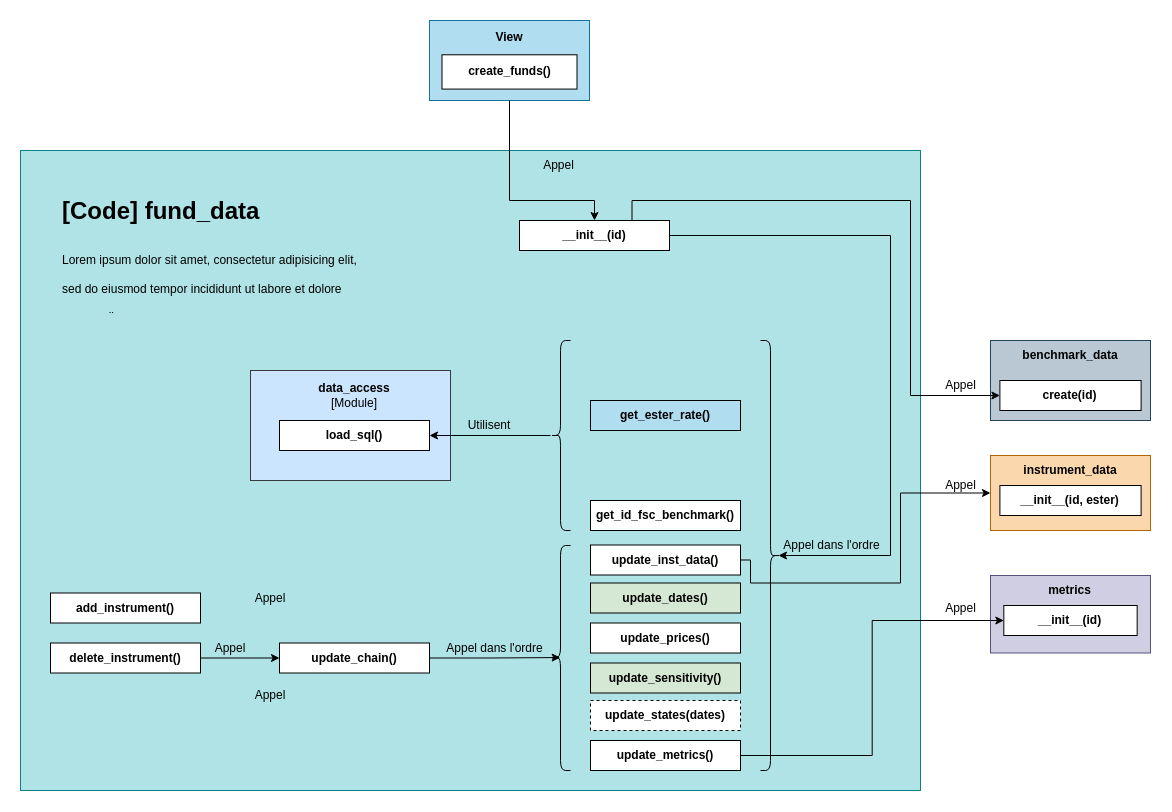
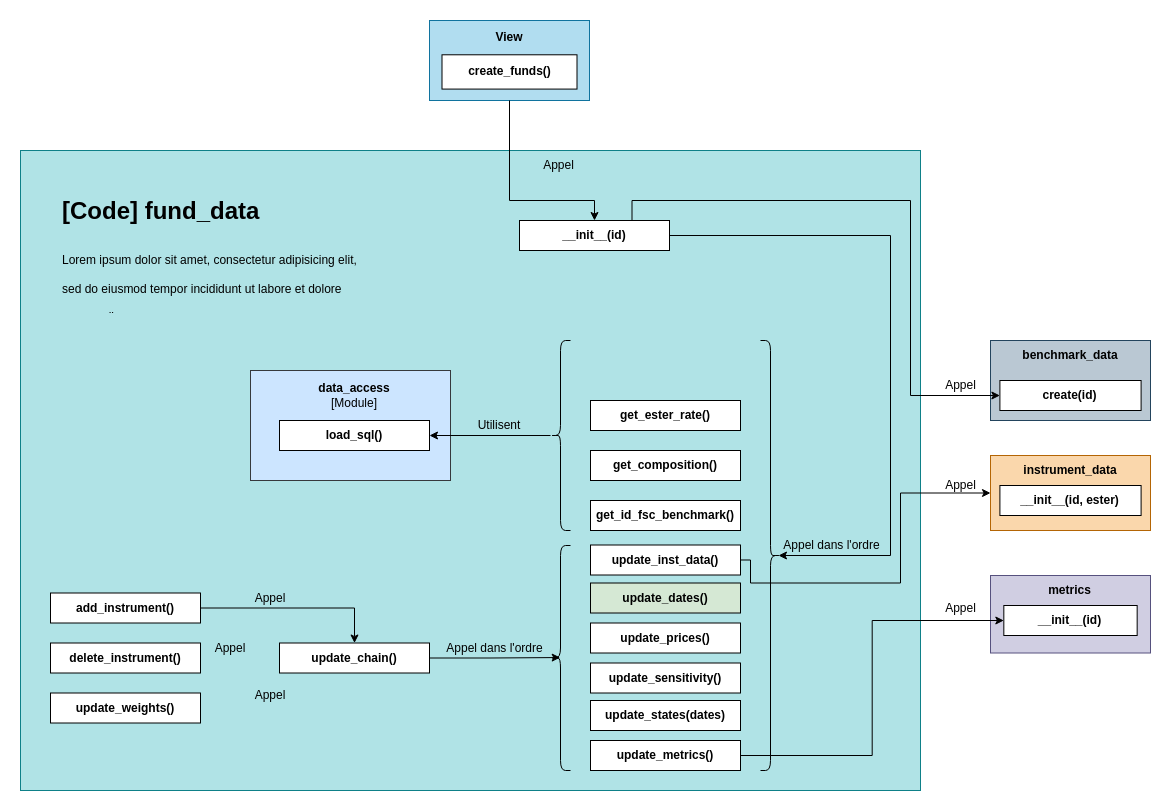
- <mxCell id="4" value="&lt;b&gt;get_ester_rate()&lt;/b&gt;" style="rounded=0;whiteSpace=wrap;html=1;fillColor=#b1ddf0;" vertex="1" parent="1"><mxGeometry x="590" y="400" width="150" height="30" as="geometry" /></mxCell>
+ <mxCell id="4" value="&lt;b&gt;get_ester_rate()&lt;/b&gt;" style="rounded=0;whiteSpace=wrap;html=1;" vertex="1" parent="1"><mxGeometry x="590" y="400" width="150" height="30" as="geometry" /></mxCell>
- <mxCell id="25" value="Utilisent" style="text;html=1;align=center;verticalAlign=middle;whiteSpace=wrap;rounded=0;" vertex="1" parent="1"><mxGeometry x="459" y="410" width="60" height="30" as="geometry" /></mxCell>
+ <mxCell id="25" value="Utilisent" style="text;html=1;align=center;verticalAlign=middle;whiteSpace=wrap;rounded=0;" vertex="1" parent="1"><mxGeometry x="469" y="410" width="60" height="30" as="geometry" /></mxCell>
+ <mxCell id="5" value="&lt;b&gt;get_composition()&lt;/b&gt;" style="rounded=0;whiteSpace=wrap;html=1;" vertex="1" parent="1"><mxGeometry x="590" y="450" width="150" height="30" as="geometry" /></mxCell>
+ <mxCell id="26" style="edgeStyle=orthogonalEdgeStyle;rounded=0;orthogonalLoop=1;jettySize=auto;html=1;entryX=0.5;entryY=0;entryDx=0;entryDy=0;" edge="1" parent="1" source="27" target="12"><mxGeometry relative="1" as="geometry" /></mxCell>
- <mxCell id="28" style="edgeStyle=orthogonalEdgeStyle;rounded=0;orthogonalLoop=1;jettySize=auto;html=1;entryX=0;entryY=0.5;entryDx=0;entryDy=0;" edge="1" parent="1" source="29" target="12"><mxGeometry relative="1" as="geometry" /></mxCell>
- <mxCell id="11" value="&lt;b&gt;update_sensitivity()&lt;/b&gt;" style="rounded=0;whiteSpace=wrap;html=1;fillColor=#d5e8d4;" vertex="1" parent="1"><mxGeometry x="590" y="662.5" width="150" height="30" as="geometry" /></mxCell>
+ <mxCell id="11" value="&lt;b&gt;update_sensitivity()&lt;/b&gt;" style="rounded=0;whiteSpace=wrap;html=1;" vertex="1" parent="1"><mxGeometry x="590" y="662.5" width="150" height="30" as="geometry" /></mxCell>
+ <mxCell id="30" value="&lt;b&gt;update_weights()&lt;/b&gt;" style="rounded=0;whiteSpace=wrap;html=1;" vertex="1" parent="1"><mxGeometry x="50" y="692.5" width="150" height="30" as="geometry" /></mxCell>
- <mxCell id="15" value="&lt;b&gt;update_states(dates)&lt;/b&gt;" style="rounded=0;whiteSpace=wrap;html=1;dashed=1;" vertex="1" parent="1"><mxGeometry x="590" y="700" width="150" height="30" as="geometry" /></mxCell>
+ <mxCell id="15" value="&lt;b&gt;update_states(dates)&lt;/b&gt;" style="rounded=0;whiteSpace=wrap;html=1;" vertex="1" parent="1"><mxGeometry x="590" y="700" width="150" height="30" as="geometry" /></mxCell>
